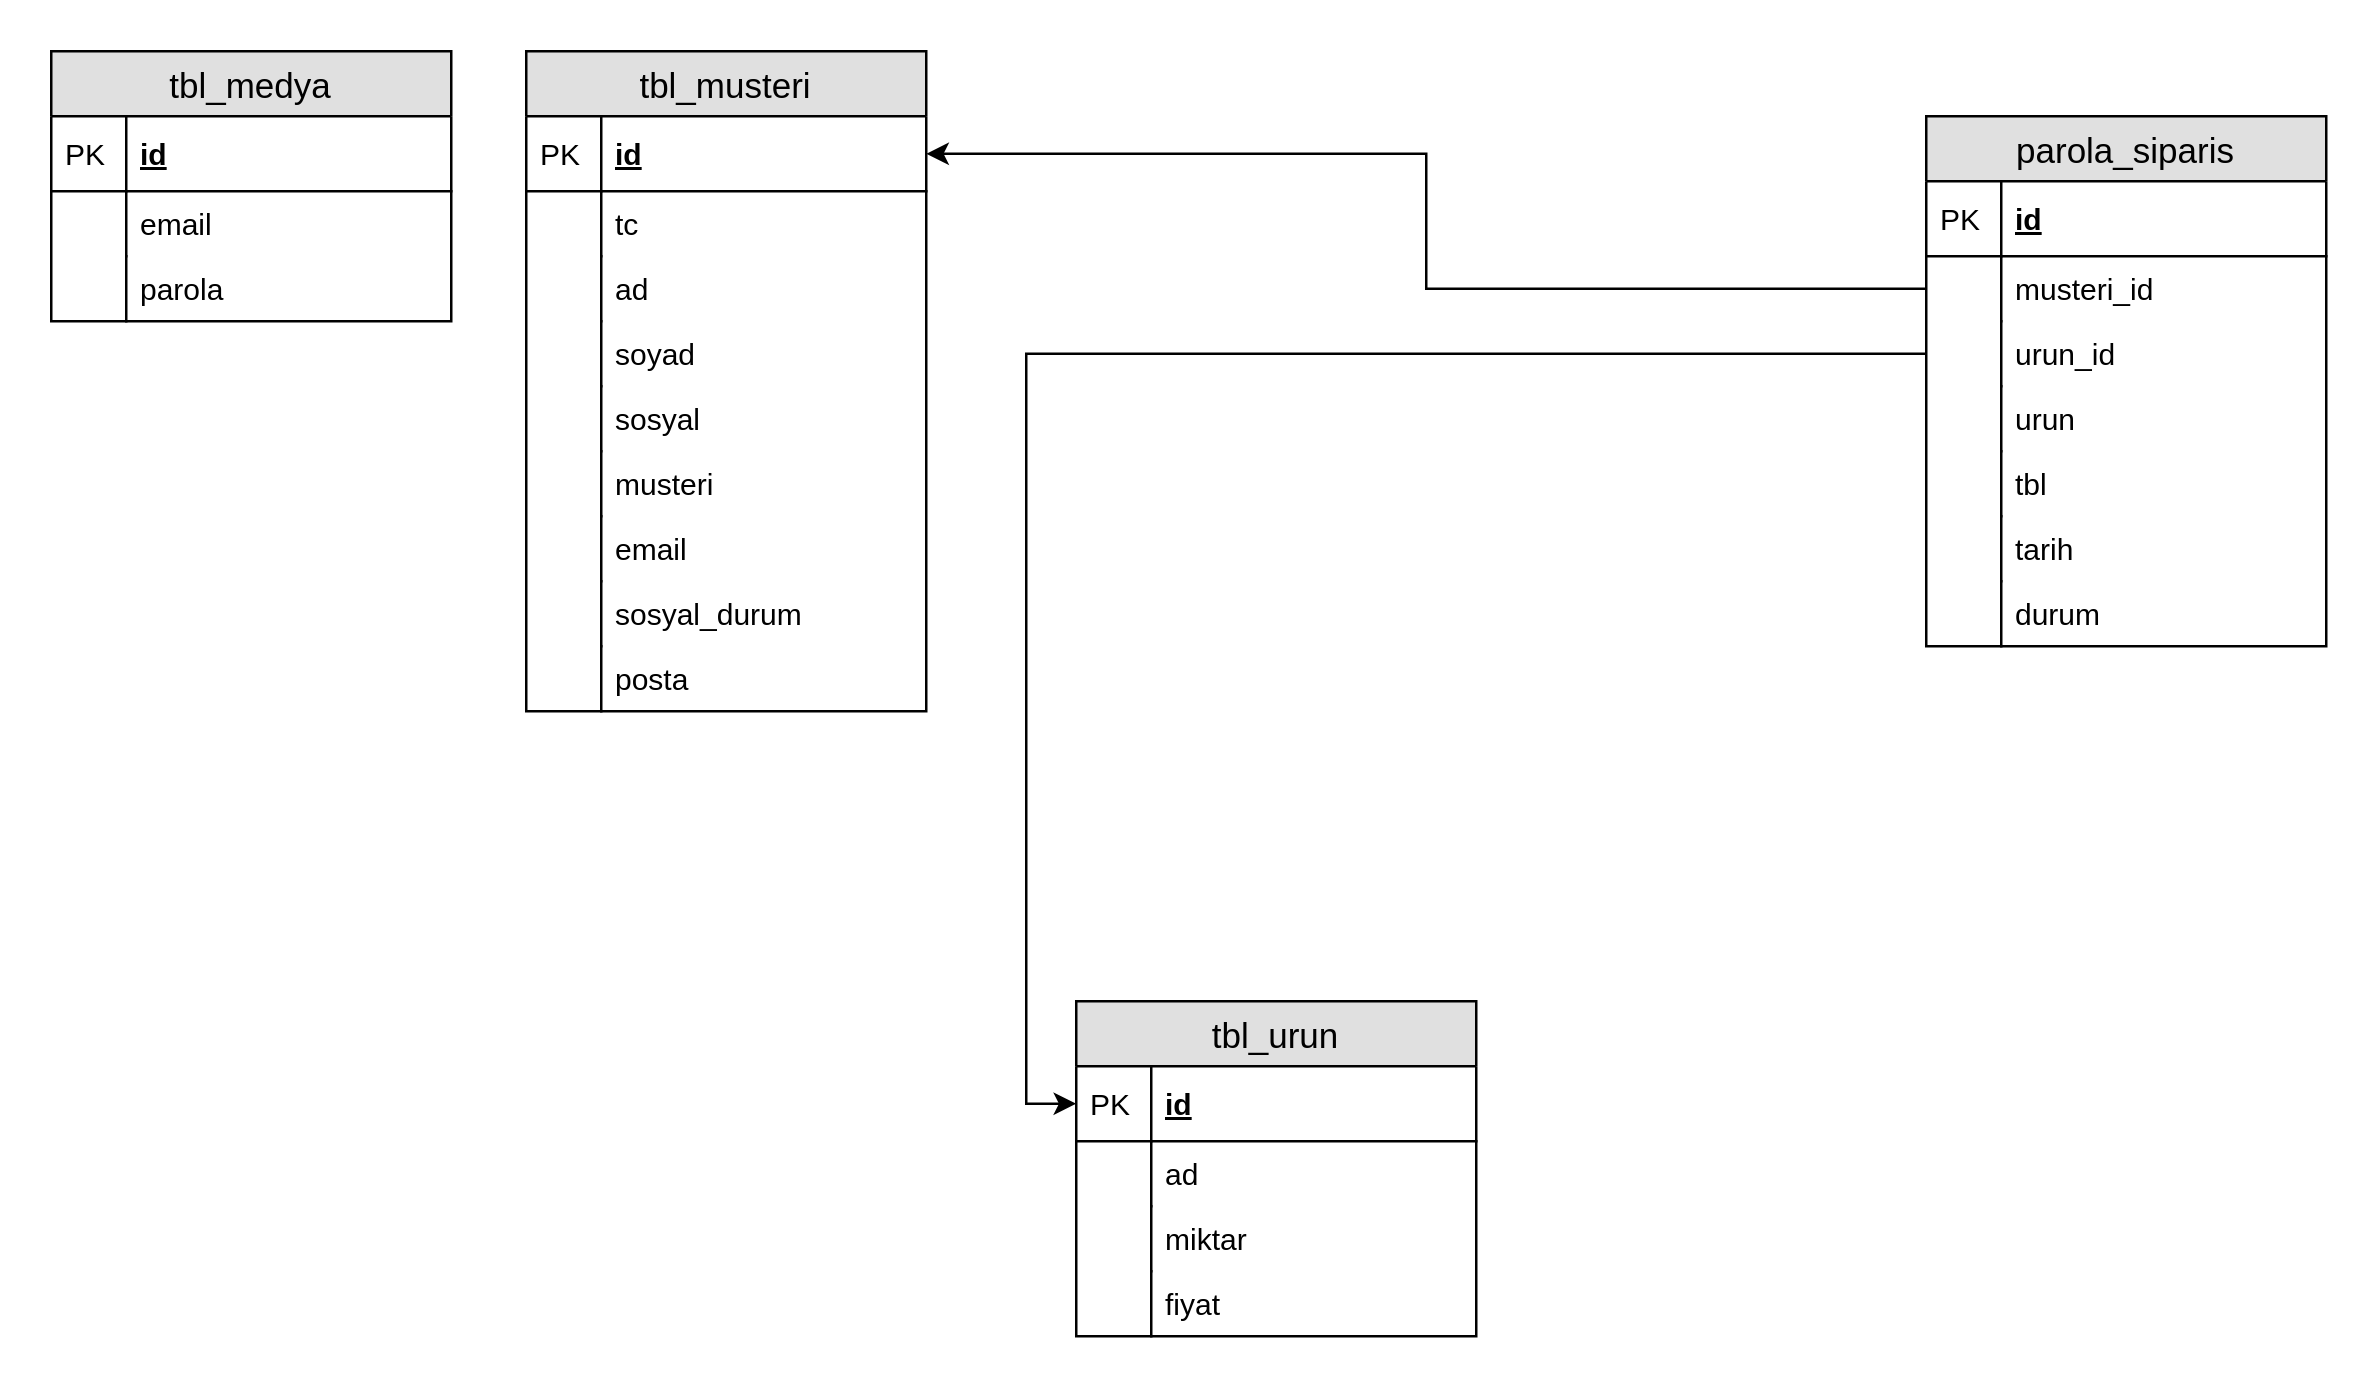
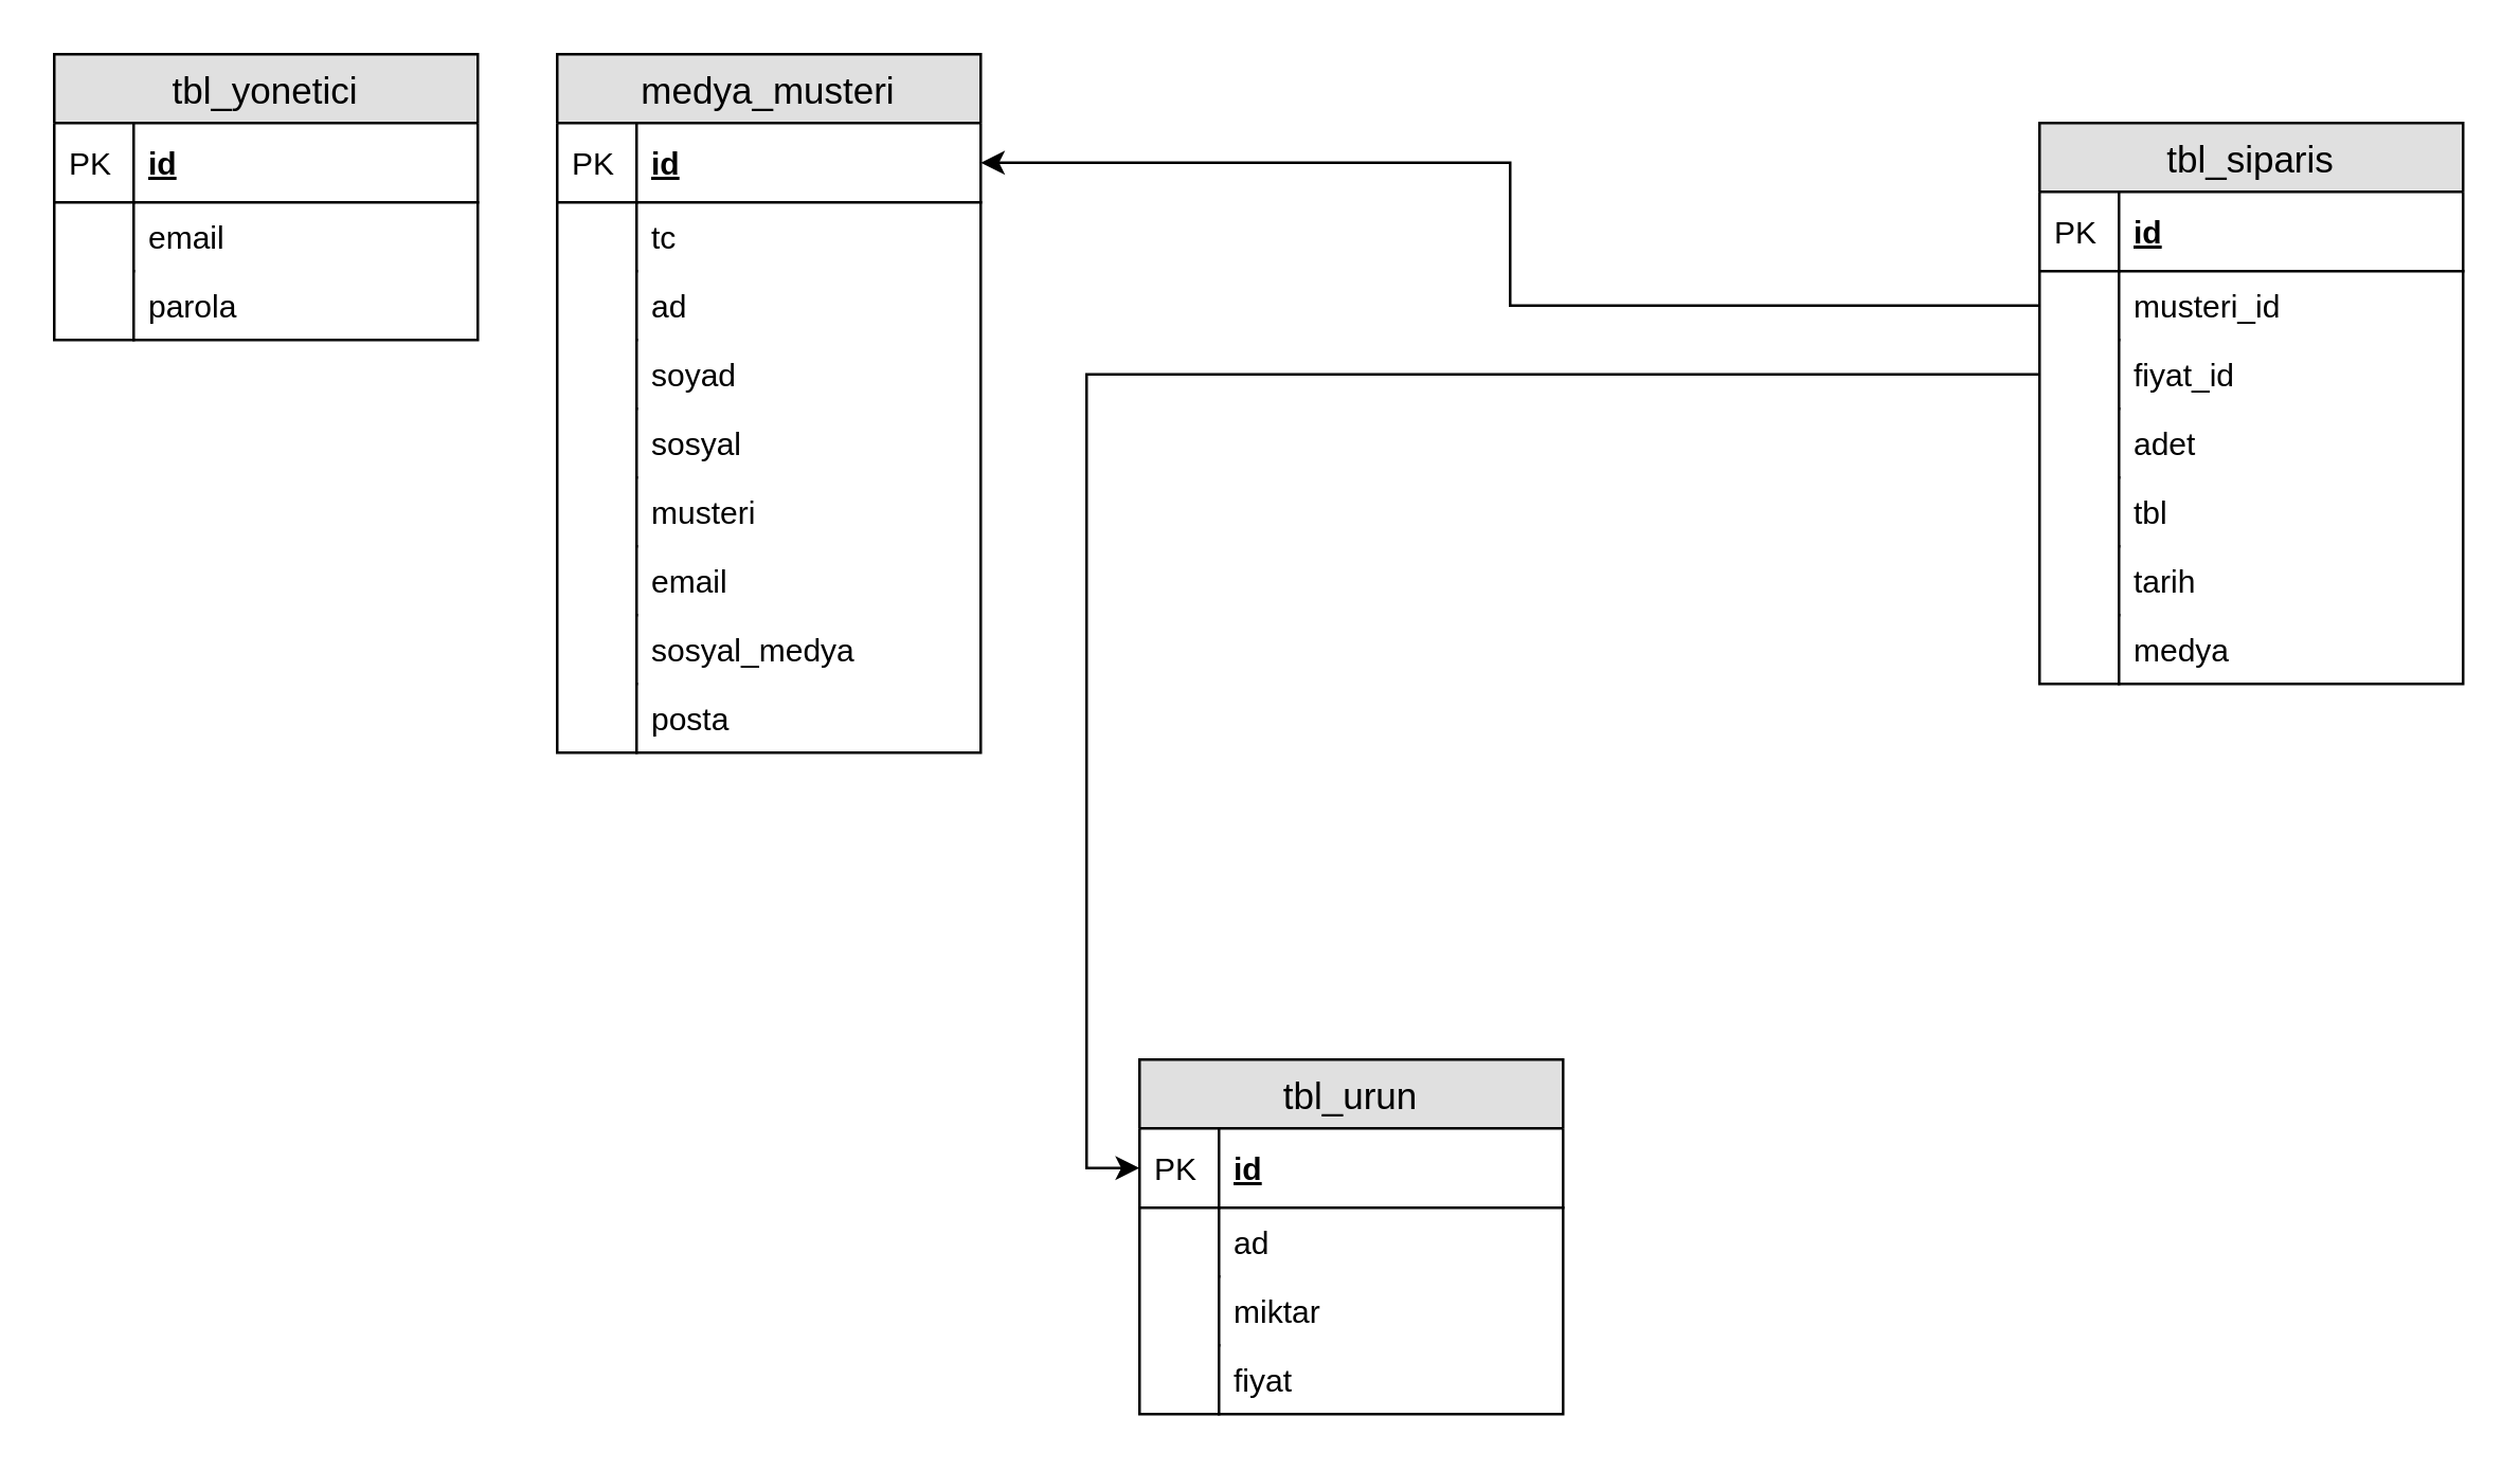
- <mxCell id="36" value="tbl_medya" style="swimlane;fontStyle=0;childLayout=stackLayout;horizontal=1;startSize=26;fillColor=#e0e0e0;horizontalStack=0;resizeParent=1;resizeParentMax=0;resizeLast=0;collapsible=1;marginBottom=0;swimlaneFillColor=#ffffff;align=center;fontSize=14;" parent="1" vertex="1"><mxGeometry x="20" y="20" width="160" height="108" as="geometry" /></mxCell>
+ <mxCell id="36" value="tbl_yonetici" style="swimlane;fontStyle=0;childLayout=stackLayout;horizontal=1;startSize=26;fillColor=#e0e0e0;horizontalStack=0;resizeParent=1;resizeParentMax=0;resizeLast=0;collapsible=1;marginBottom=0;swimlaneFillColor=#ffffff;align=center;fontSize=14;" parent="1" vertex="1"><mxGeometry x="20" y="20" width="160" height="108" as="geometry" /></mxCell>
- <mxCell id="2" value="tbl_musteri" style="swimlane;fontStyle=0;childLayout=stackLayout;horizontal=1;startSize=26;fillColor=#e0e0e0;horizontalStack=0;resizeParent=1;resizeParentMax=0;resizeLast=0;collapsible=1;marginBottom=0;swimlaneFillColor=#ffffff;align=center;fontSize=14;" parent="1" vertex="1"><mxGeometry x="210" y="20" width="160" height="264" as="geometry" /></mxCell>
+ <mxCell id="2" value="medya_musteri" style="swimlane;fontStyle=0;childLayout=stackLayout;horizontal=1;startSize=26;fillColor=#e0e0e0;horizontalStack=0;resizeParent=1;resizeParentMax=0;resizeLast=0;collapsible=1;marginBottom=0;swimlaneFillColor=#ffffff;align=center;fontSize=14;" parent="1" vertex="1"><mxGeometry x="210" y="20" width="160" height="264" as="geometry" /></mxCell>
- <mxCell id="21" value="parola_siparis" style="swimlane;fontStyle=0;childLayout=stackLayout;horizontal=1;startSize=26;fillColor=#e0e0e0;horizontalStack=0;resizeParent=1;resizeParentMax=0;resizeLast=0;collapsible=1;marginBottom=0;swimlaneFillColor=#ffffff;align=center;fontSize=14;" parent="1" vertex="1"><mxGeometry x="770" y="46" width="160" height="212" as="geometry" /></mxCell>
+ <mxCell id="21" value="tbl_siparis" style="swimlane;fontStyle=0;childLayout=stackLayout;horizontal=1;startSize=26;fillColor=#e0e0e0;horizontalStack=0;resizeParent=1;resizeParentMax=0;resizeLast=0;collapsible=1;marginBottom=0;swimlaneFillColor=#ffffff;align=center;fontSize=14;" parent="1" vertex="1"><mxGeometry x="770" y="46" width="160" height="212" as="geometry" /></mxCell>
- <mxCell id="26" value="urun_id" style="shape=partialRectangle;top=0;left=0;right=0;bottom=0;align=left;verticalAlign=top;fillColor=none;spacingLeft=34;spacingRight=4;overflow=hidden;rotatable=0;points=[[0,0.5],[1,0.5]];portConstraint=eastwest;dropTarget=0;fontSize=12;" parent="21" vertex="1"><mxGeometry y="82" width="160" height="26" as="geometry" /></mxCell>
+ <mxCell id="26" value="fiyat_id" style="shape=partialRectangle;top=0;left=0;right=0;bottom=0;align=left;verticalAlign=top;fillColor=none;spacingLeft=34;spacingRight=4;overflow=hidden;rotatable=0;points=[[0,0.5],[1,0.5]];portConstraint=eastwest;dropTarget=0;fontSize=12;" parent="21" vertex="1"><mxGeometry y="82" width="160" height="26" as="geometry" /></mxCell>
- <mxCell id="28" value="urun" style="shape=partialRectangle;top=0;left=0;right=0;bottom=0;align=left;verticalAlign=top;fillColor=none;spacingLeft=34;spacingRight=4;overflow=hidden;rotatable=0;points=[[0,0.5],[1,0.5]];portConstraint=eastwest;dropTarget=0;fontSize=12;" parent="21" vertex="1"><mxGeometry y="108" width="160" height="26" as="geometry" /></mxCell>
+ <mxCell id="28" value="adet" style="shape=partialRectangle;top=0;left=0;right=0;bottom=0;align=left;verticalAlign=top;fillColor=none;spacingLeft=34;spacingRight=4;overflow=hidden;rotatable=0;points=[[0,0.5],[1,0.5]];portConstraint=eastwest;dropTarget=0;fontSize=12;" parent="21" vertex="1"><mxGeometry y="108" width="160" height="26" as="geometry" /></mxCell>
- <mxCell id="17" value="sosyal_durum" style="shape=partialRectangle;top=0;left=0;right=0;bottom=0;align=left;verticalAlign=top;fillColor=none;spacingLeft=34;spacingRight=4;overflow=hidden;rotatable=0;points=[[0,0.5],[1,0.5]];portConstraint=eastwest;dropTarget=0;fontSize=12;" parent="2" vertex="1"><mxGeometry y="212" width="160" height="26" as="geometry" /></mxCell>
+ <mxCell id="17" value="sosyal_medya" style="shape=partialRectangle;top=0;left=0;right=0;bottom=0;align=left;verticalAlign=top;fillColor=none;spacingLeft=34;spacingRight=4;overflow=hidden;rotatable=0;points=[[0,0.5],[1,0.5]];portConstraint=eastwest;dropTarget=0;fontSize=12;" parent="2" vertex="1"><mxGeometry y="212" width="160" height="26" as="geometry" /></mxCell>
- <mxCell id="34" value="durum" style="shape=partialRectangle;top=0;left=0;right=0;bottom=0;align=left;verticalAlign=top;fillColor=none;spacingLeft=34;spacingRight=4;overflow=hidden;rotatable=0;points=[[0,0.5],[1,0.5]];portConstraint=eastwest;dropTarget=0;fontSize=12;" parent="21" vertex="1"><mxGeometry y="186" width="160" height="26" as="geometry" /></mxCell>
+ <mxCell id="34" value="medya" style="shape=partialRectangle;top=0;left=0;right=0;bottom=0;align=left;verticalAlign=top;fillColor=none;spacingLeft=34;spacingRight=4;overflow=hidden;rotatable=0;points=[[0,0.5],[1,0.5]];portConstraint=eastwest;dropTarget=0;fontSize=12;" parent="21" vertex="1"><mxGeometry y="186" width="160" height="26" as="geometry" /></mxCell>
